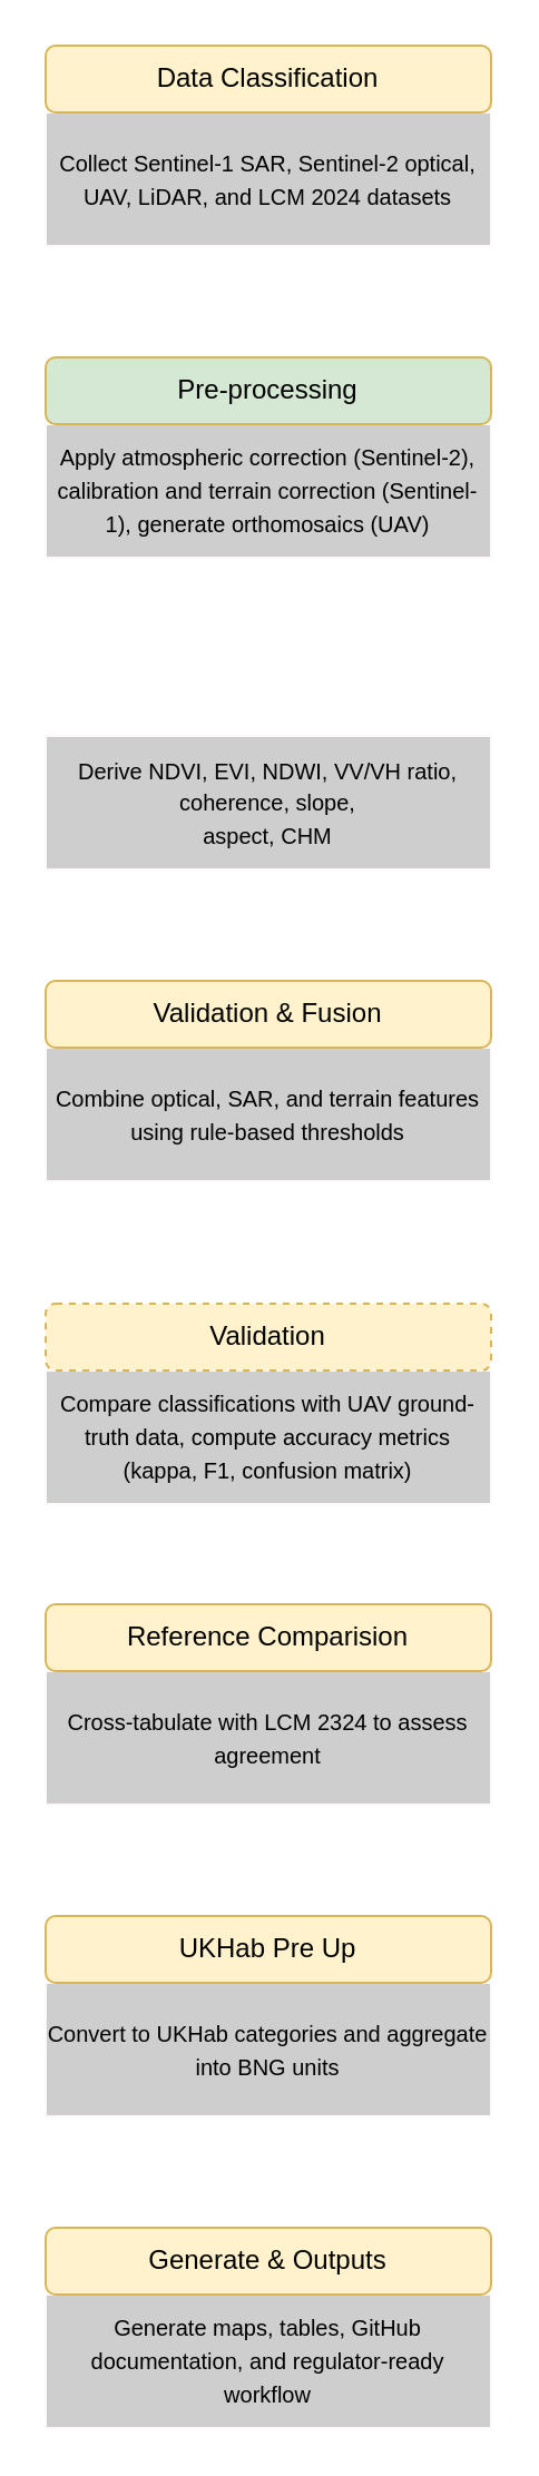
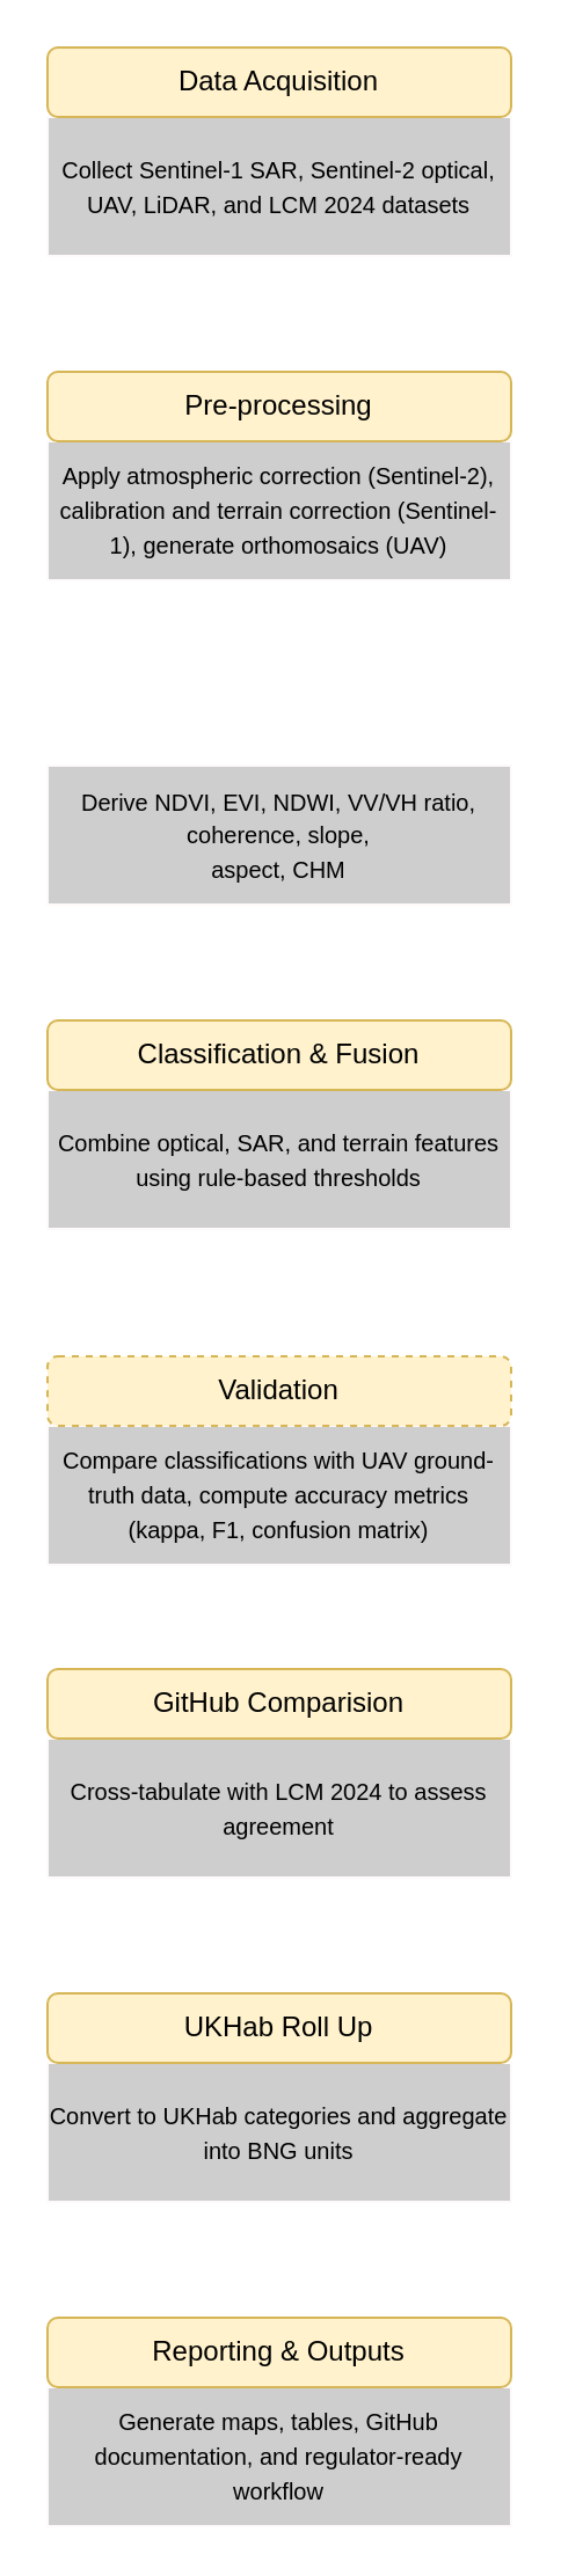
- <mxCell id="4" value="Data Classification" style="rounded=1;whiteSpace=wrap;html=1;fillColor=#fff2cc;strokeColor=#d6b656;" vertex="1" parent="2"><mxGeometry width="200" height="30" as="geometry" /></mxCell>
+ <mxCell id="4" value="Data Acquisition" style="rounded=1;whiteSpace=wrap;html=1;fillColor=#fff2cc;strokeColor=#d6b656;" vertex="1" parent="2"><mxGeometry width="200" height="30" as="geometry" /></mxCell>
- <mxCell id="7" value="Pre-processing" style="rounded=1;whiteSpace=wrap;html=1;fillColor=#d5e8d4;strokeColor=#d6b656;" vertex="1" parent="5"><mxGeometry width="200" height="30" as="geometry" /></mxCell>
+ <mxCell id="7" value="Pre-processing" style="rounded=1;whiteSpace=wrap;html=1;fillColor=#fff2cc;strokeColor=#d6b656;" vertex="1" parent="5"><mxGeometry width="200" height="30" as="geometry" /></mxCell>
- <mxCell id="12" value="Validation &amp;amp; Fusion" style="rounded=1;whiteSpace=wrap;html=1;fillColor=#fff2cc;strokeColor=#d6b656;" vertex="1" parent="10"><mxGeometry width="200" height="30" as="geometry" /></mxCell>
+ <mxCell id="12" value="Classification &amp;amp; Fusion" style="rounded=1;whiteSpace=wrap;html=1;fillColor=#fff2cc;strokeColor=#d6b656;" vertex="1" parent="10"><mxGeometry width="200" height="30" as="geometry" /></mxCell>
- <mxCell id="18" value="Reference Comparision" style="rounded=1;whiteSpace=wrap;html=1;fillColor=#fff2cc;strokeColor=#d6b656;" vertex="1" parent="16"><mxGeometry width="200" height="30" as="geometry" /></mxCell>
+ <mxCell id="18" value="GitHub Comparision" style="rounded=1;whiteSpace=wrap;html=1;fillColor=#fff2cc;strokeColor=#d6b656;" vertex="1" parent="16"><mxGeometry width="200" height="30" as="geometry" /></mxCell>
- <mxCell id="17" value="&lt;span style=&quot;line-height: 115%; font-family: Aptos, sans-serif;&quot;&gt;&lt;font style=&quot;font-size: 10px;&quot;&gt;Cross-tabulate with LCM 2324 to assess agreement&lt;/font&gt;&lt;/span&gt;" style="rounded=0;whiteSpace=wrap;html=1;align=center;strokeColor=light-dark(#fffafa, #ededed);fillColor=light-dark(#cfcece, #ededed);" vertex="1" parent="16"><mxGeometry y="30" width="200" height="60" as="geometry" /></mxCell>
+ <mxCell id="17" value="&lt;span style=&quot;line-height: 115%; font-family: Aptos, sans-serif;&quot;&gt;&lt;font style=&quot;font-size: 10px;&quot;&gt;Cross-tabulate with LCM 2024 to assess agreement&lt;/font&gt;&lt;/span&gt;" style="rounded=0;whiteSpace=wrap;html=1;align=center;strokeColor=light-dark(#fffafa, #ededed);fillColor=light-dark(#cfcece, #ededed);" vertex="1" parent="16"><mxGeometry y="30" width="200" height="60" as="geometry" /></mxCell>
- <mxCell id="21" value="UKHab Pre Up" style="rounded=1;whiteSpace=wrap;html=1;fillColor=#fff2cc;strokeColor=#d6b656;" vertex="1" parent="19"><mxGeometry width="200" height="30" as="geometry" /></mxCell>
+ <mxCell id="21" value="UKHab Roll Up" style="rounded=1;whiteSpace=wrap;html=1;fillColor=#fff2cc;strokeColor=#d6b656;" vertex="1" parent="19"><mxGeometry width="200" height="30" as="geometry" /></mxCell>
- <mxCell id="24" value="Generate &amp;amp; Outputs" style="rounded=1;whiteSpace=wrap;html=1;fillColor=#fff2cc;strokeColor=#d6b656;" vertex="1" parent="22"><mxGeometry width="200" height="30" as="geometry" /></mxCell>
+ <mxCell id="24" value="Reporting &amp;amp; Outputs" style="rounded=1;whiteSpace=wrap;html=1;fillColor=#fff2cc;strokeColor=#d6b656;" vertex="1" parent="22"><mxGeometry width="200" height="30" as="geometry" /></mxCell>
